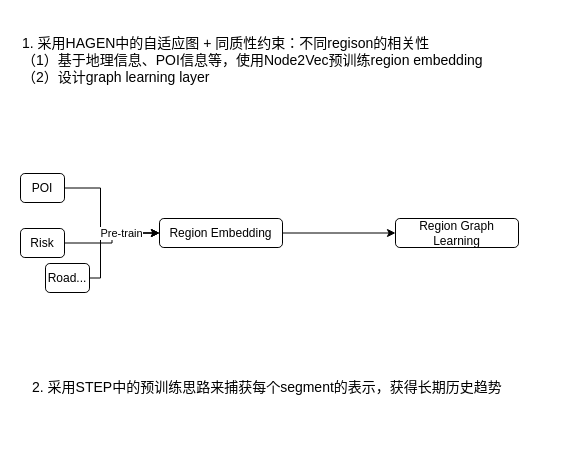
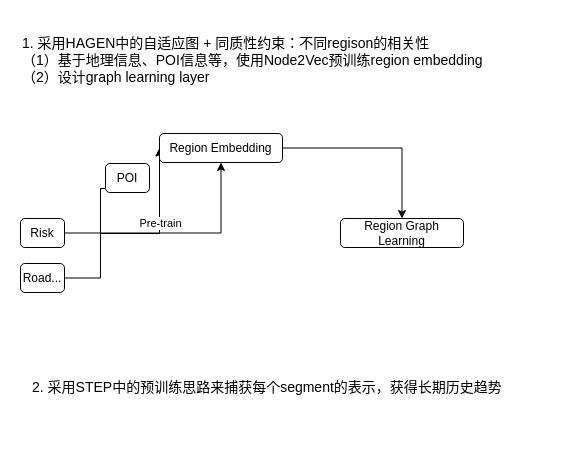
- <mxCell id="4" value="POI" style="rounded=1;whiteSpace=wrap;html=1;" vertex="1" parent="1"><mxGeometry x="20" y="173" width="44" height="29" as="geometry" /></mxCell>
+ <mxCell id="4" value="POI" style="rounded=1;whiteSpace=wrap;html=1;" vertex="1" parent="1"><mxGeometry x="105" y="163" width="44" height="29" as="geometry" /></mxCell>
- <mxCell id="11" value="Region Embedding" style="rounded=1;whiteSpace=wrap;html=1;" vertex="1" parent="1"><mxGeometry x="159" y="218" width="123" height="29" as="geometry" /></mxCell>
+ <mxCell id="11" value="Region Embedding" style="rounded=1;whiteSpace=wrap;html=1;" vertex="1" parent="1"><mxGeometry x="159" y="133" width="123" height="29" as="geometry" /></mxCell>
- <mxCell id="12" value="Region Graph Learning" style="rounded=1;whiteSpace=wrap;html=1;" vertex="1" parent="1"><mxGeometry x="395" y="218" width="123" height="29" as="geometry" /></mxCell>
+ <mxCell id="12" value="Region Graph Learning" style="rounded=1;whiteSpace=wrap;html=1;" vertex="1" parent="1"><mxGeometry x="340" y="218" width="123" height="29" as="geometry" /></mxCell>
- <mxCell id="6" value="Risk" style="rounded=1;whiteSpace=wrap;html=1;" vertex="1" parent="1"><mxGeometry x="20" y="228" width="44" height="29" as="geometry" /></mxCell>
+ <mxCell id="6" value="Risk" style="rounded=1;whiteSpace=wrap;html=1;" vertex="1" parent="1"><mxGeometry x="20" y="218" width="44" height="29" as="geometry" /></mxCell>
- <mxCell id="9" value="Road..." style="rounded=1;whiteSpace=wrap;html=1;" vertex="1" parent="1"><mxGeometry x="45" y="263" width="44" height="29" as="geometry" /></mxCell>
+ <mxCell id="9" value="Road..." style="rounded=1;whiteSpace=wrap;html=1;" vertex="1" parent="1"><mxGeometry x="20" y="263" width="44" height="29" as="geometry" /></mxCell>
